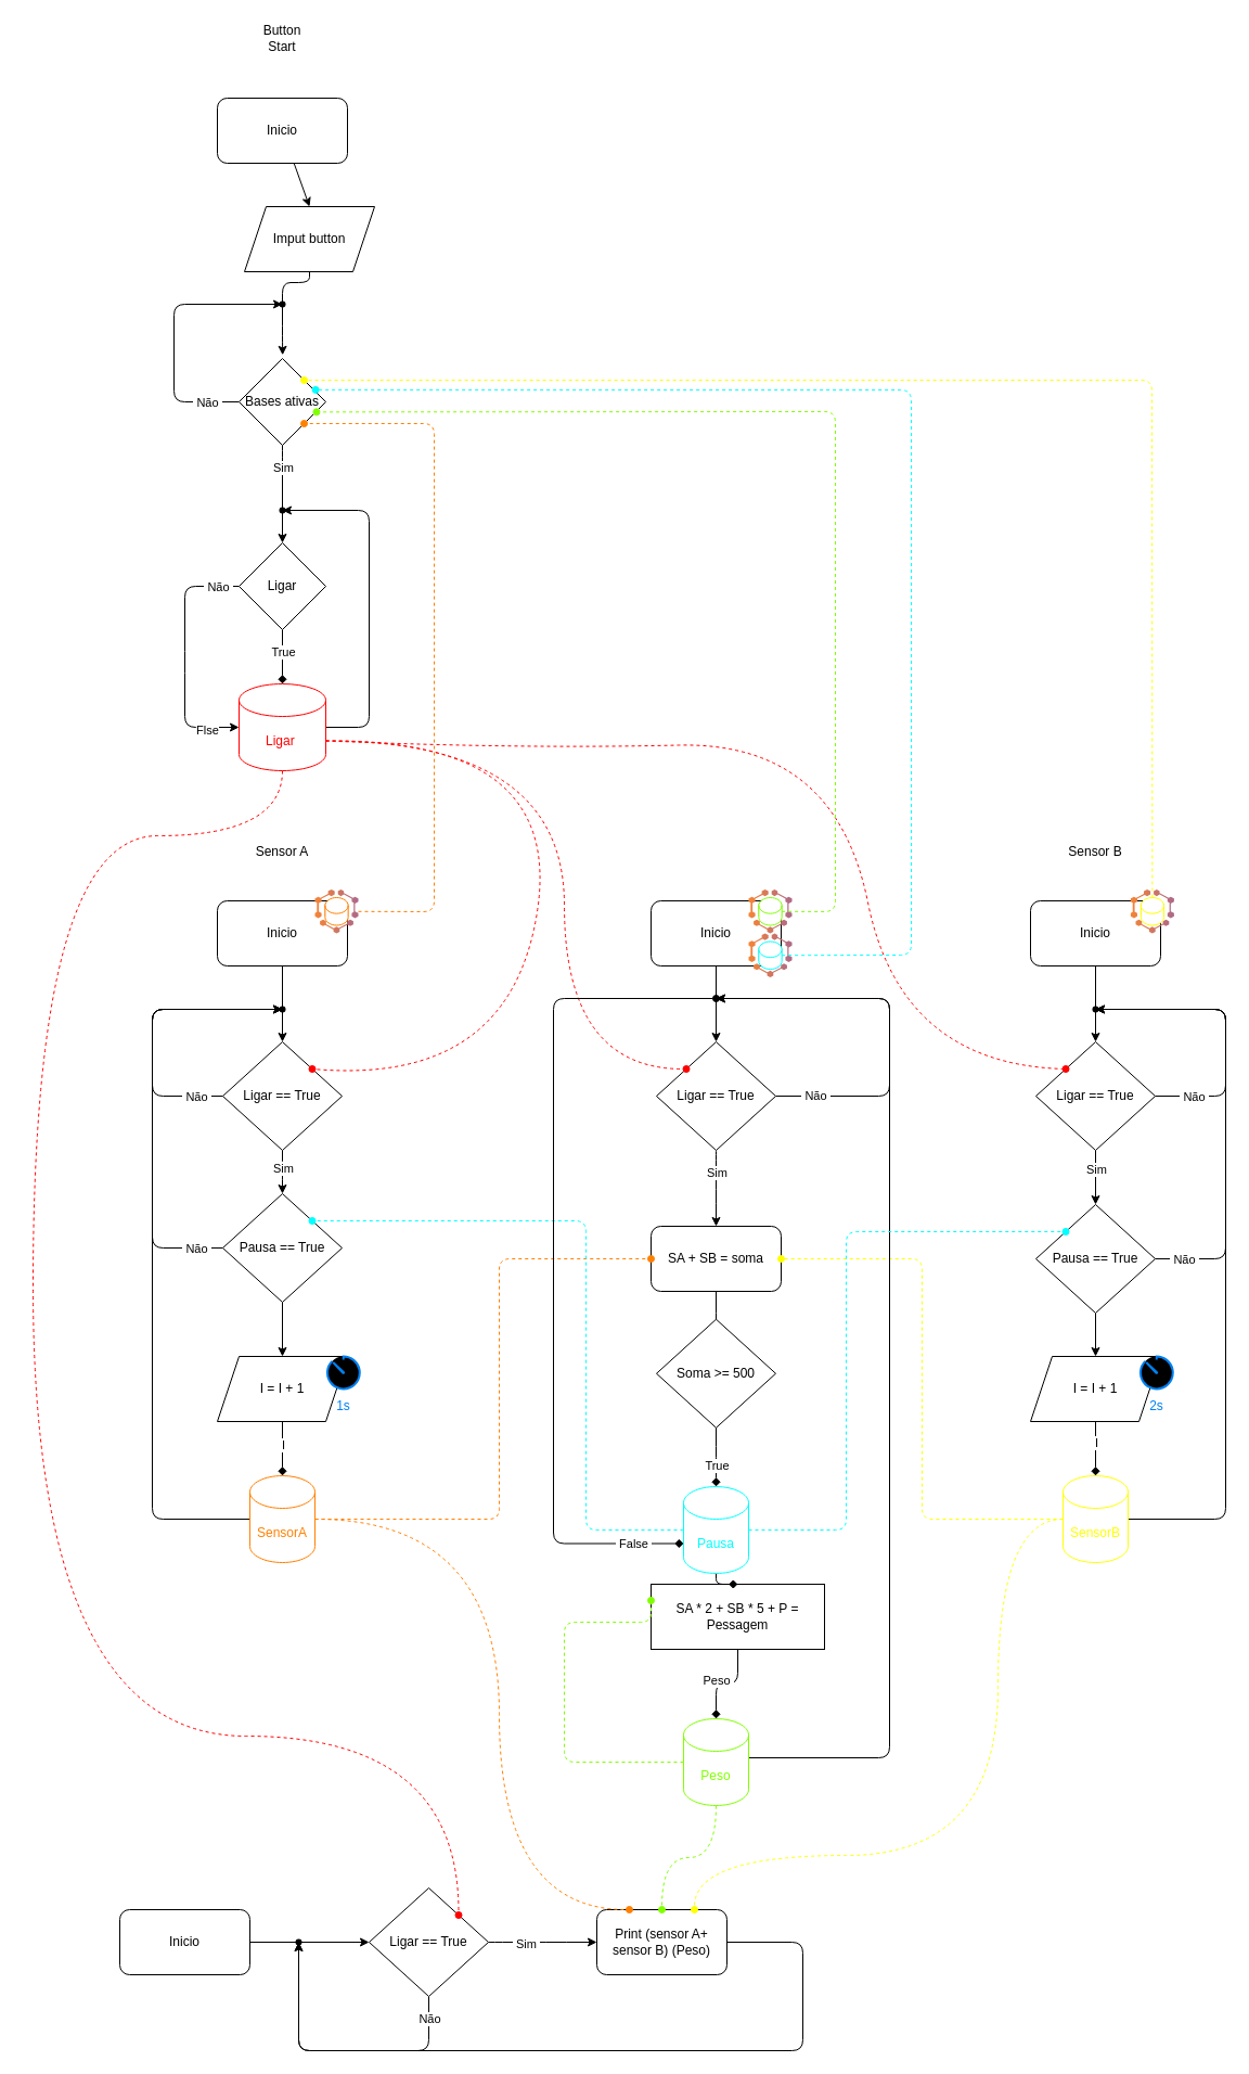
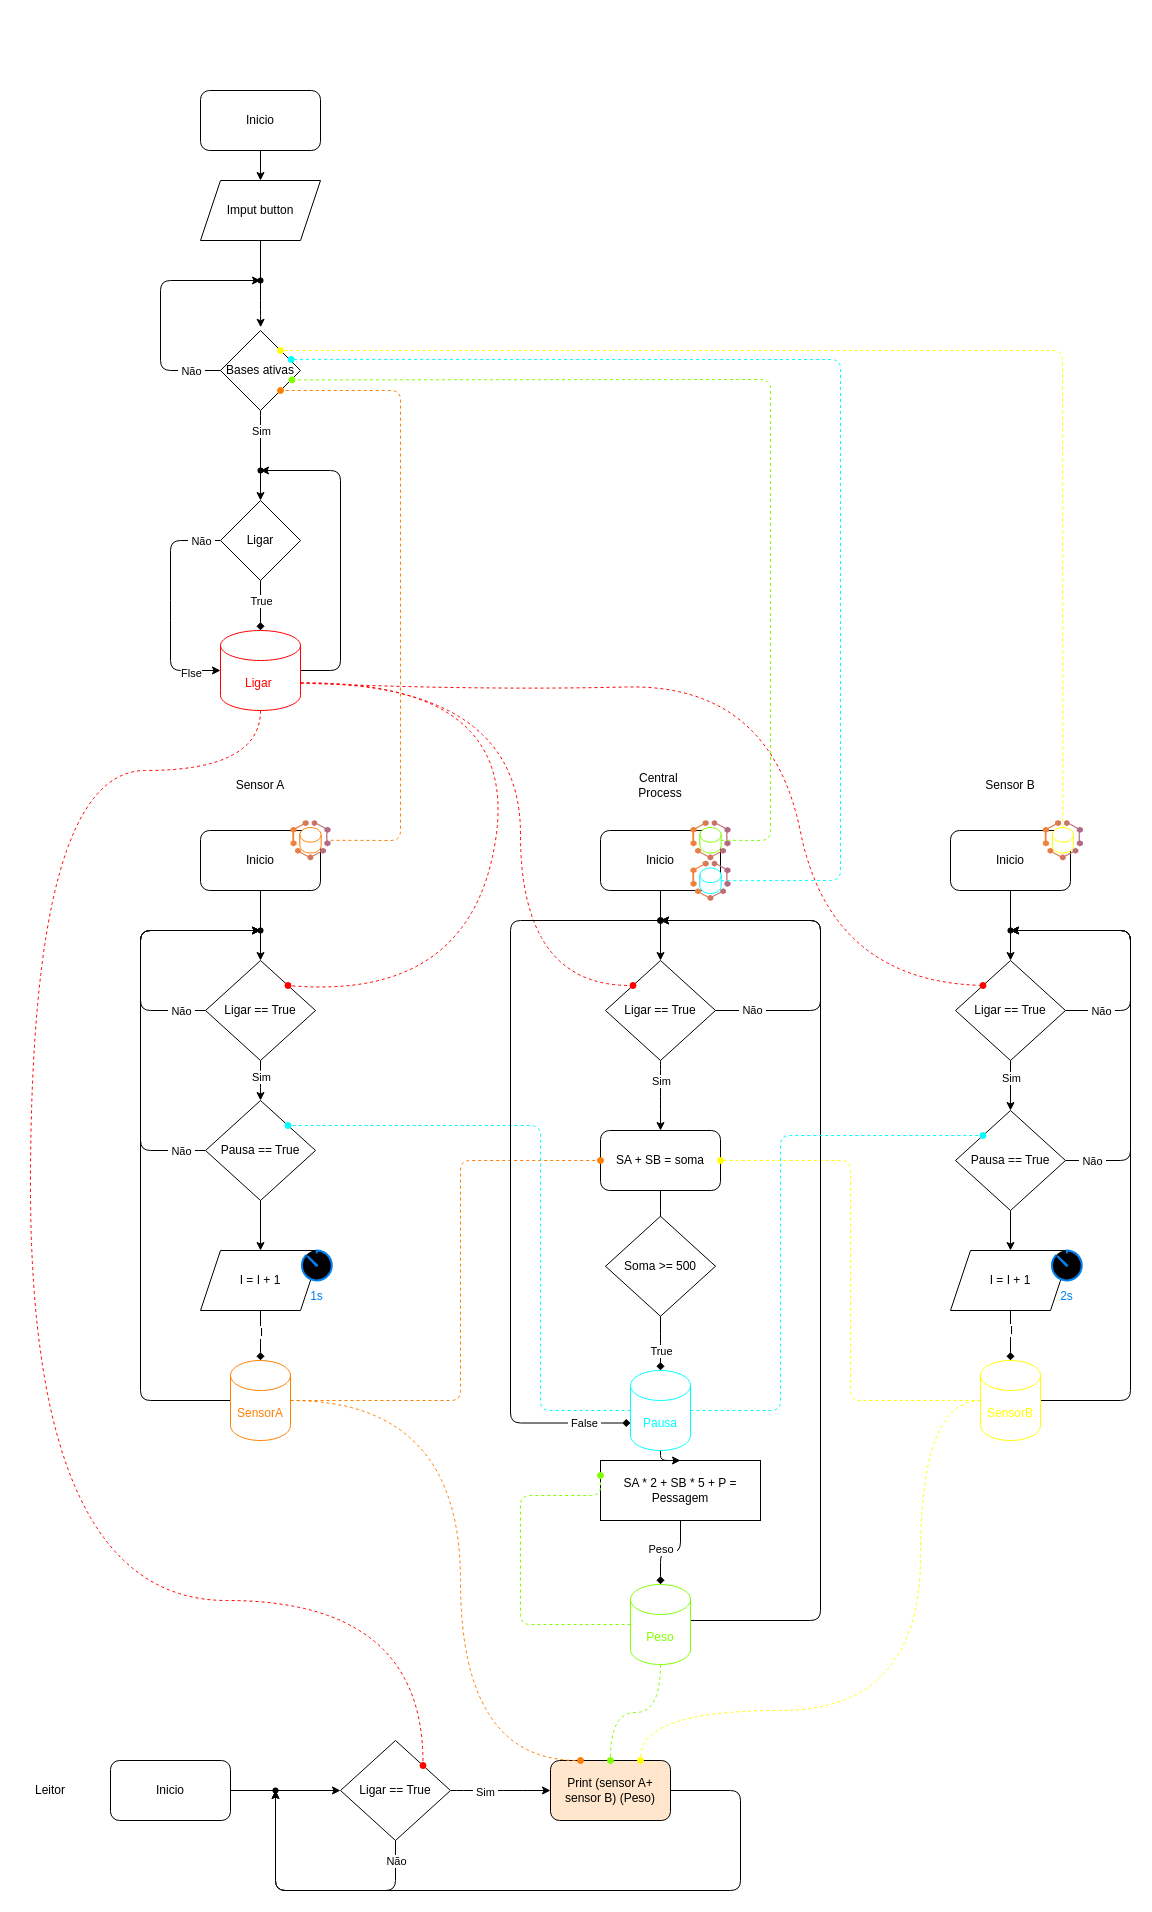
- <mxCell id="4" value="Button Start" style="text;html=1;strokeColor=none;fillColor=none;align=center;verticalAlign=middle;whiteSpace=wrap;rounded=0;fontColor=#000000;" parent="1" vertex="1"><mxGeometry x="230" y="20" width="60" height="30" as="geometry" /></mxCell>
- <mxCell id="7" value="Imput button" style="shape=parallelogram;perimeter=parallelogramPerimeter;whiteSpace=wrap;html=1;fixedSize=1;fontColor=#000000;strokeColor=#000000;" parent="1" vertex="1"><mxGeometry x="225" y="190" width="120" height="60" as="geometry" /></mxCell>
+ <mxCell id="7" value="Imput button" style="shape=parallelogram;perimeter=parallelogramPerimeter;whiteSpace=wrap;html=1;fixedSize=1;fontColor=#000000;strokeColor=#000000;" parent="1" vertex="1"><mxGeometry x="200" y="180" width="120" height="60" as="geometry" /></mxCell>
+ <mxCell id="16" value="Central&amp;nbsp;&lt;br&gt;Process" style="text;html=1;strokeColor=none;fillColor=none;align=center;verticalAlign=middle;whiteSpace=wrap;rounded=0;fontColor=#000000;" parent="1" vertex="1"><mxGeometry x="630" y="770" width="60" height="30" as="geometry" /></mxCell>
- <mxCell id="80" style="edgeStyle=orthogonalEdgeStyle;html=1;entryX=0.5;entryY=0;entryDx=0;entryDy=0;labelBackgroundColor=#000000;strokeColor=#000000;fontColor=#000000;startArrow=none;startFill=0;endArrow=diamond;endFill=1;" parent="1" source="81" target="79" edge="1"><mxGeometry relative="1" as="geometry"><Array as="points"><mxPoint x="660" y="1460" /><mxPoint x="660" y="1460" /></Array></mxGeometry></mxCell>
+ <mxCell id="80" style="edgeStyle=orthogonalEdgeStyle;html=1;entryX=0.5;entryY=0;entryDx=0;entryDy=0;labelBackgroundColor=#000000;strokeColor=#000000;fontColor=#000000;startArrow=none;startFill=0;endArrow=classic;endFill=1;" parent="1" source="81" target="79" edge="1"><mxGeometry relative="1" as="geometry"><Array as="points"><mxPoint x="660" y="1460" /><mxPoint x="660" y="1460" /></Array></mxGeometry></mxCell>
+ <mxCell id="89" value="Leitor" style="text;html=1;strokeColor=none;fillColor=none;align=center;verticalAlign=middle;whiteSpace=wrap;rounded=0;labelBackgroundColor=none;fontColor=#000000;" parent="1" vertex="1"><mxGeometry x="20" y="1775" width="60" height="30" as="geometry" /></mxCell>
- <mxCell id="102" value="Print (sensor A+ sensor B) (Peso)" style="rounded=1;whiteSpace=wrap;html=1;fontColor=#000000;strokeColor=#000000;" parent="1" vertex="1"><mxGeometry x="550" y="1760" width="120" height="60" as="geometry" /></mxCell>
+ <mxCell id="102" value="Print (sensor A+ sensor B) (Peso)" style="rounded=1;whiteSpace=wrap;html=1;fontColor=#000000;strokeColor=#000000;fillColor=#ffe6cc;" parent="1" vertex="1"><mxGeometry x="550" y="1760" width="120" height="60" as="geometry" /></mxCell>
